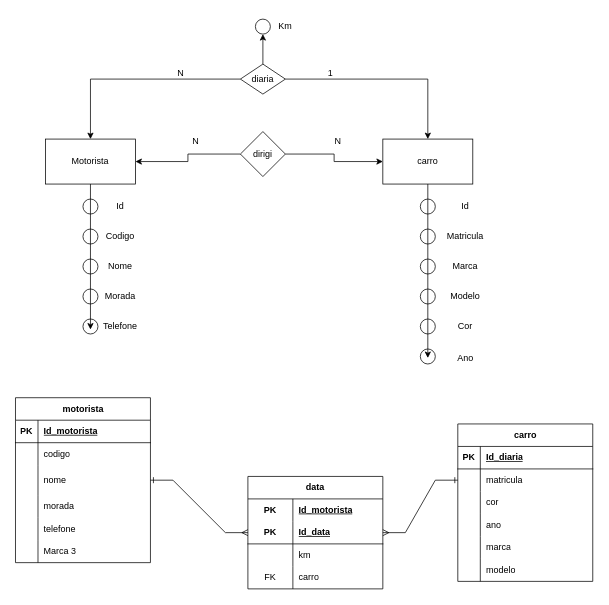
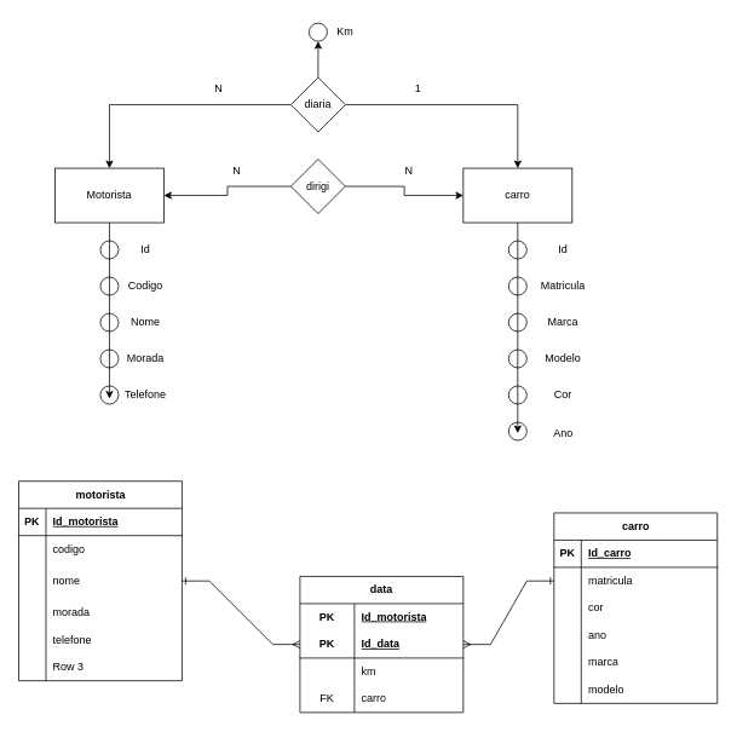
- <mxCell id="41" value="1" style="text;html=1;align=center;verticalAlign=middle;resizable=0;points=[];autosize=1;strokeColor=none;fillColor=none;" parent="1" vertex="1"><mxGeometry x="425" y="83" width="30" height="30" as="geometry" /></mxCell>
+ <mxCell id="41" value="1" style="text;html=1;align=center;verticalAlign=middle;resizable=0;points=[];autosize=1;strokeColor=none;fillColor=none;" parent="1" vertex="1"><mxGeometry x="445" y="83" width="30" height="30" as="geometry" /></mxCell>
- <mxCell id="39" value="diaria" style="rhombus;whiteSpace=wrap;html=1;" parent="1" vertex="1"><mxGeometry x="320" y="85" width="60" height="40" as="geometry" /></mxCell>
+ <mxCell id="39" value="diaria" style="rhombus;whiteSpace=wrap;html=1;" parent="1" vertex="1"><mxGeometry x="320" y="85" width="60" height="60" as="geometry" /></mxCell>
- <mxCell id="67" value="Id_diaria" style="shape=partialRectangle;connectable=0;fillColor=none;top=0;left=0;bottom=0;right=0;align=left;spacingLeft=6;fontStyle=5;overflow=hidden;whiteSpace=wrap;html=1;" vertex="1" parent="65"><mxGeometry x="30" width="150" height="30" as="geometry"><mxRectangle width="150" height="30" as="alternateBounds" /></mxGeometry></mxCell>
+ <mxCell id="67" value="Id_carro" style="shape=partialRectangle;connectable=0;fillColor=none;top=0;left=0;bottom=0;right=0;align=left;spacingLeft=6;fontStyle=5;overflow=hidden;whiteSpace=wrap;html=1;" vertex="1" parent="65"><mxGeometry x="30" width="150" height="30" as="geometry"><mxRectangle width="150" height="30" as="alternateBounds" /></mxGeometry></mxCell>
- <mxCell id="63" value="Marca 3" style="shape=partialRectangle;connectable=0;fillColor=none;top=0;left=0;bottom=0;right=0;align=left;spacingLeft=6;overflow=hidden;whiteSpace=wrap;html=1;" parent="61" vertex="1"><mxGeometry x="30" width="150" height="30" as="geometry"><mxRectangle width="150" height="30" as="alternateBounds" /></mxGeometry></mxCell>
+ <mxCell id="63" value="Row 3" style="shape=partialRectangle;connectable=0;fillColor=none;top=0;left=0;bottom=0;right=0;align=left;spacingLeft=6;overflow=hidden;whiteSpace=wrap;html=1;" parent="61" vertex="1"><mxGeometry x="30" width="150" height="30" as="geometry"><mxRectangle width="150" height="30" as="alternateBounds" /></mxGeometry></mxCell>
